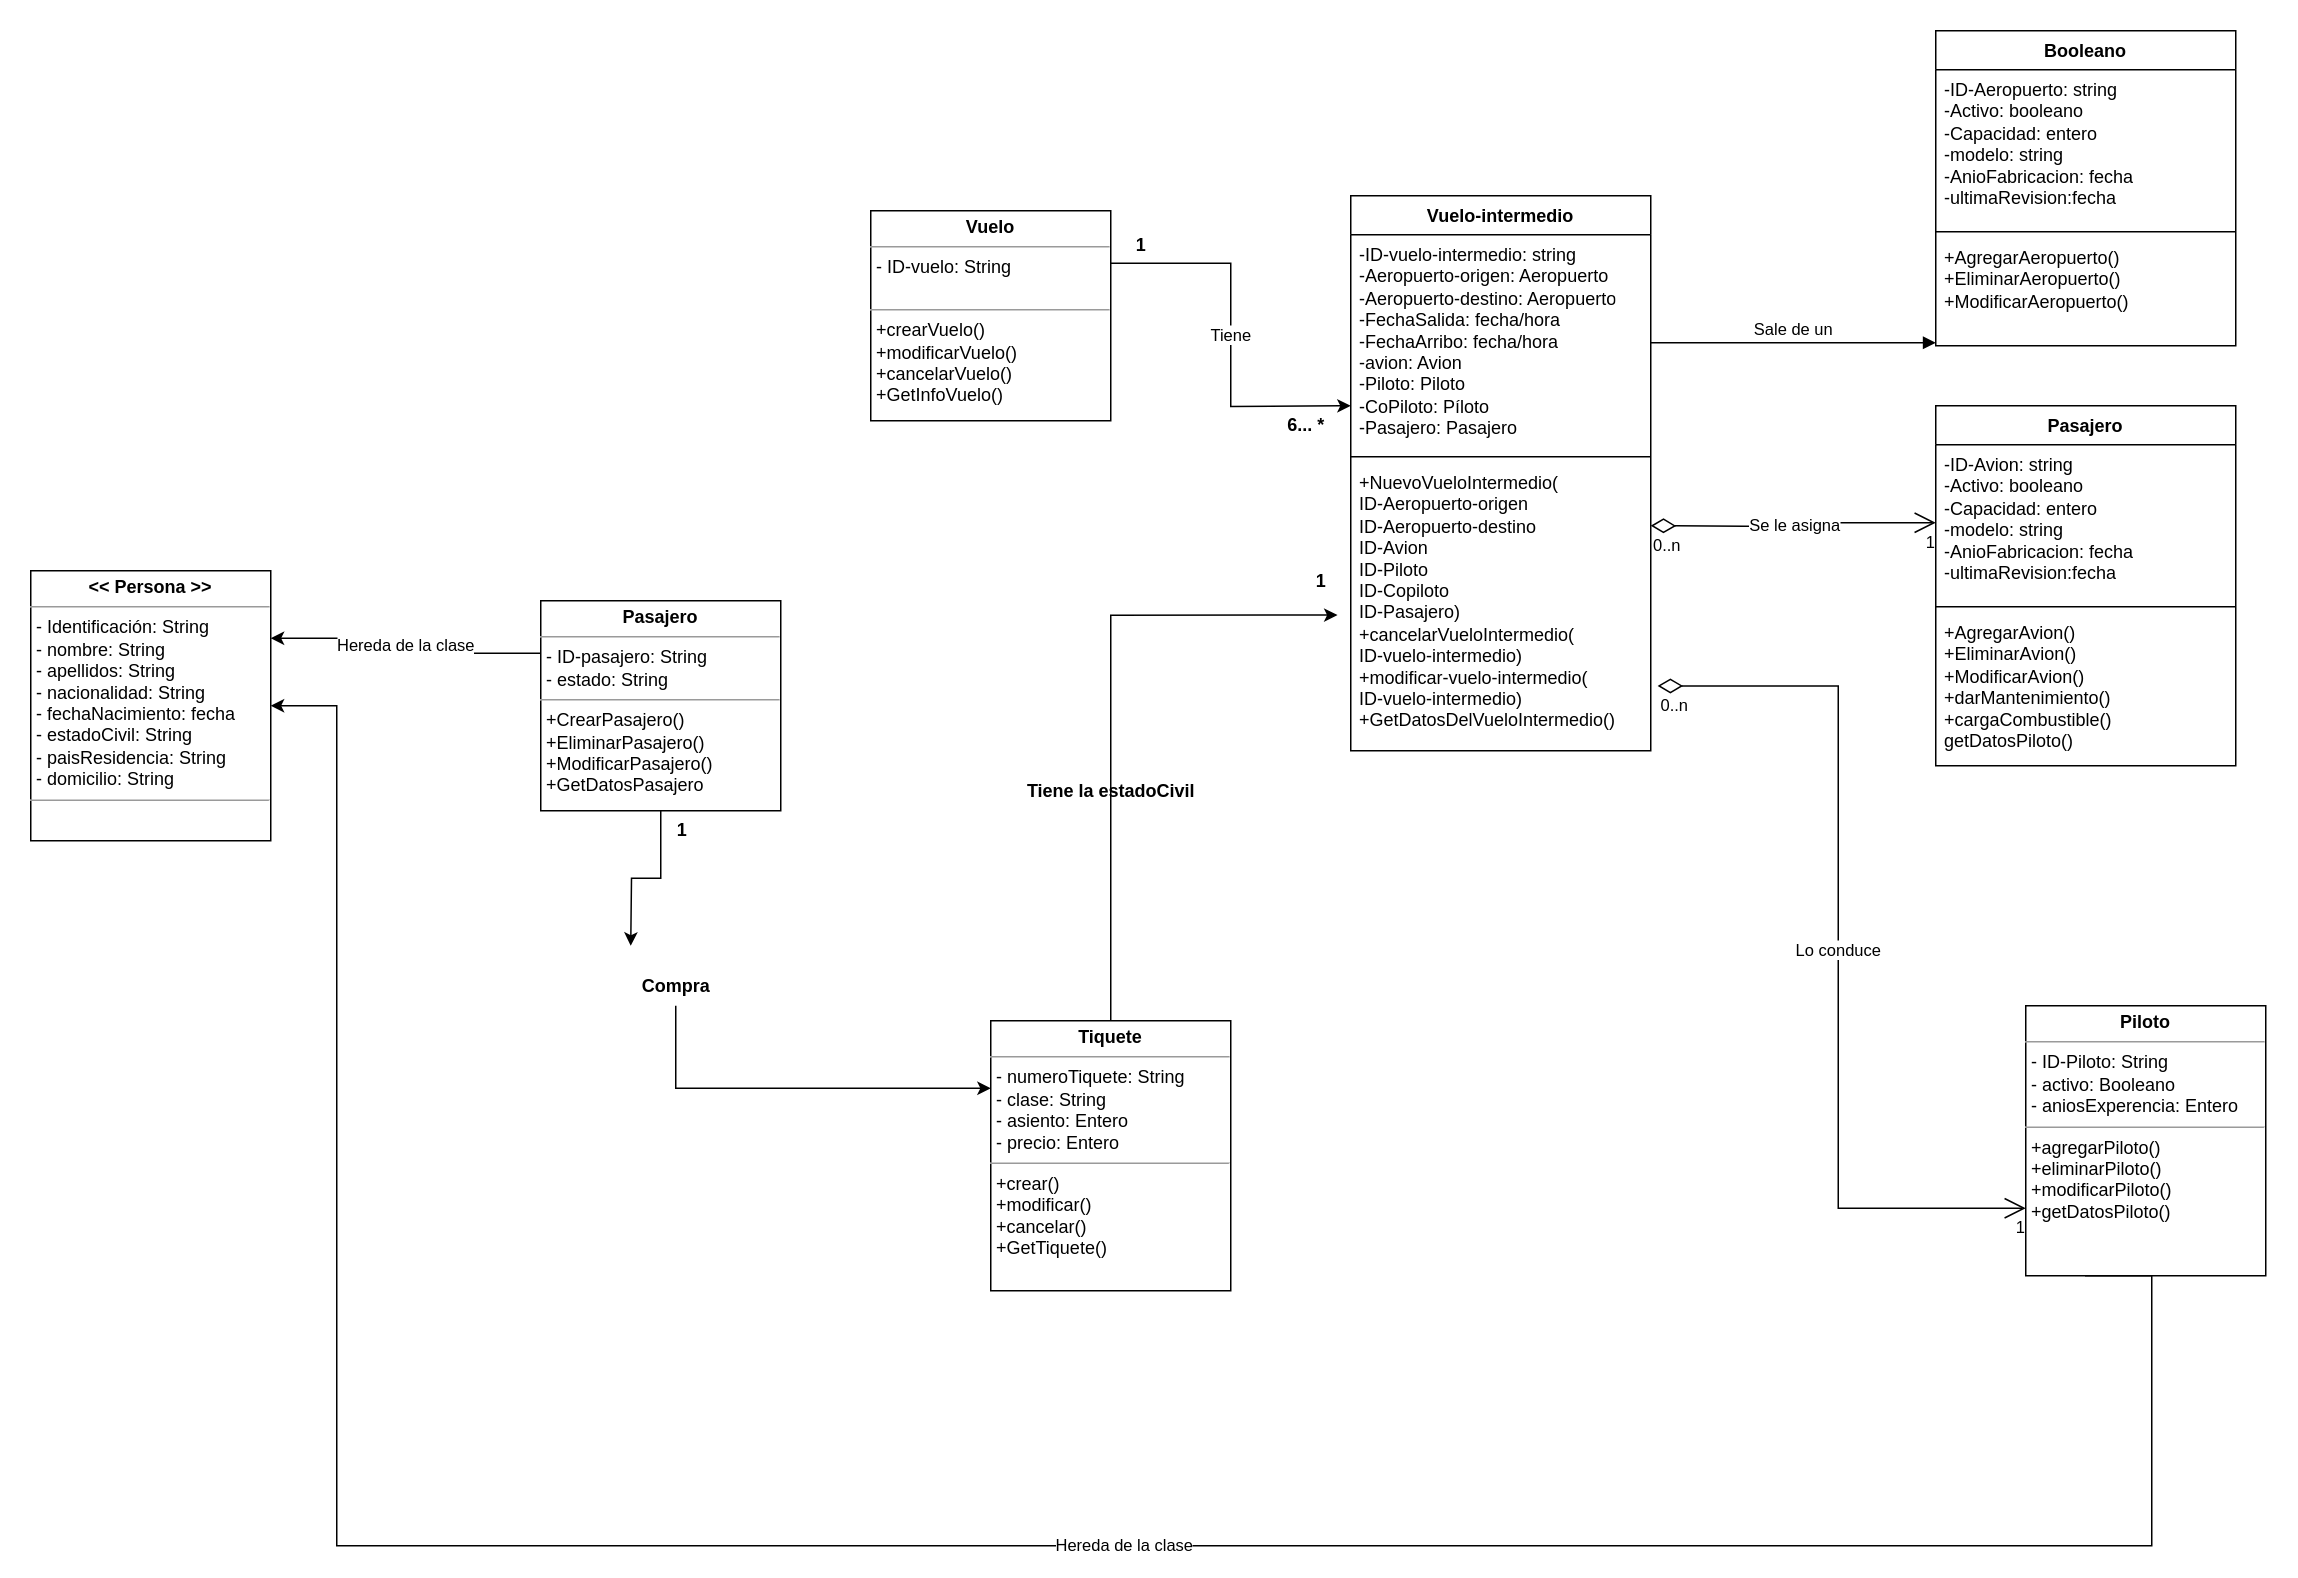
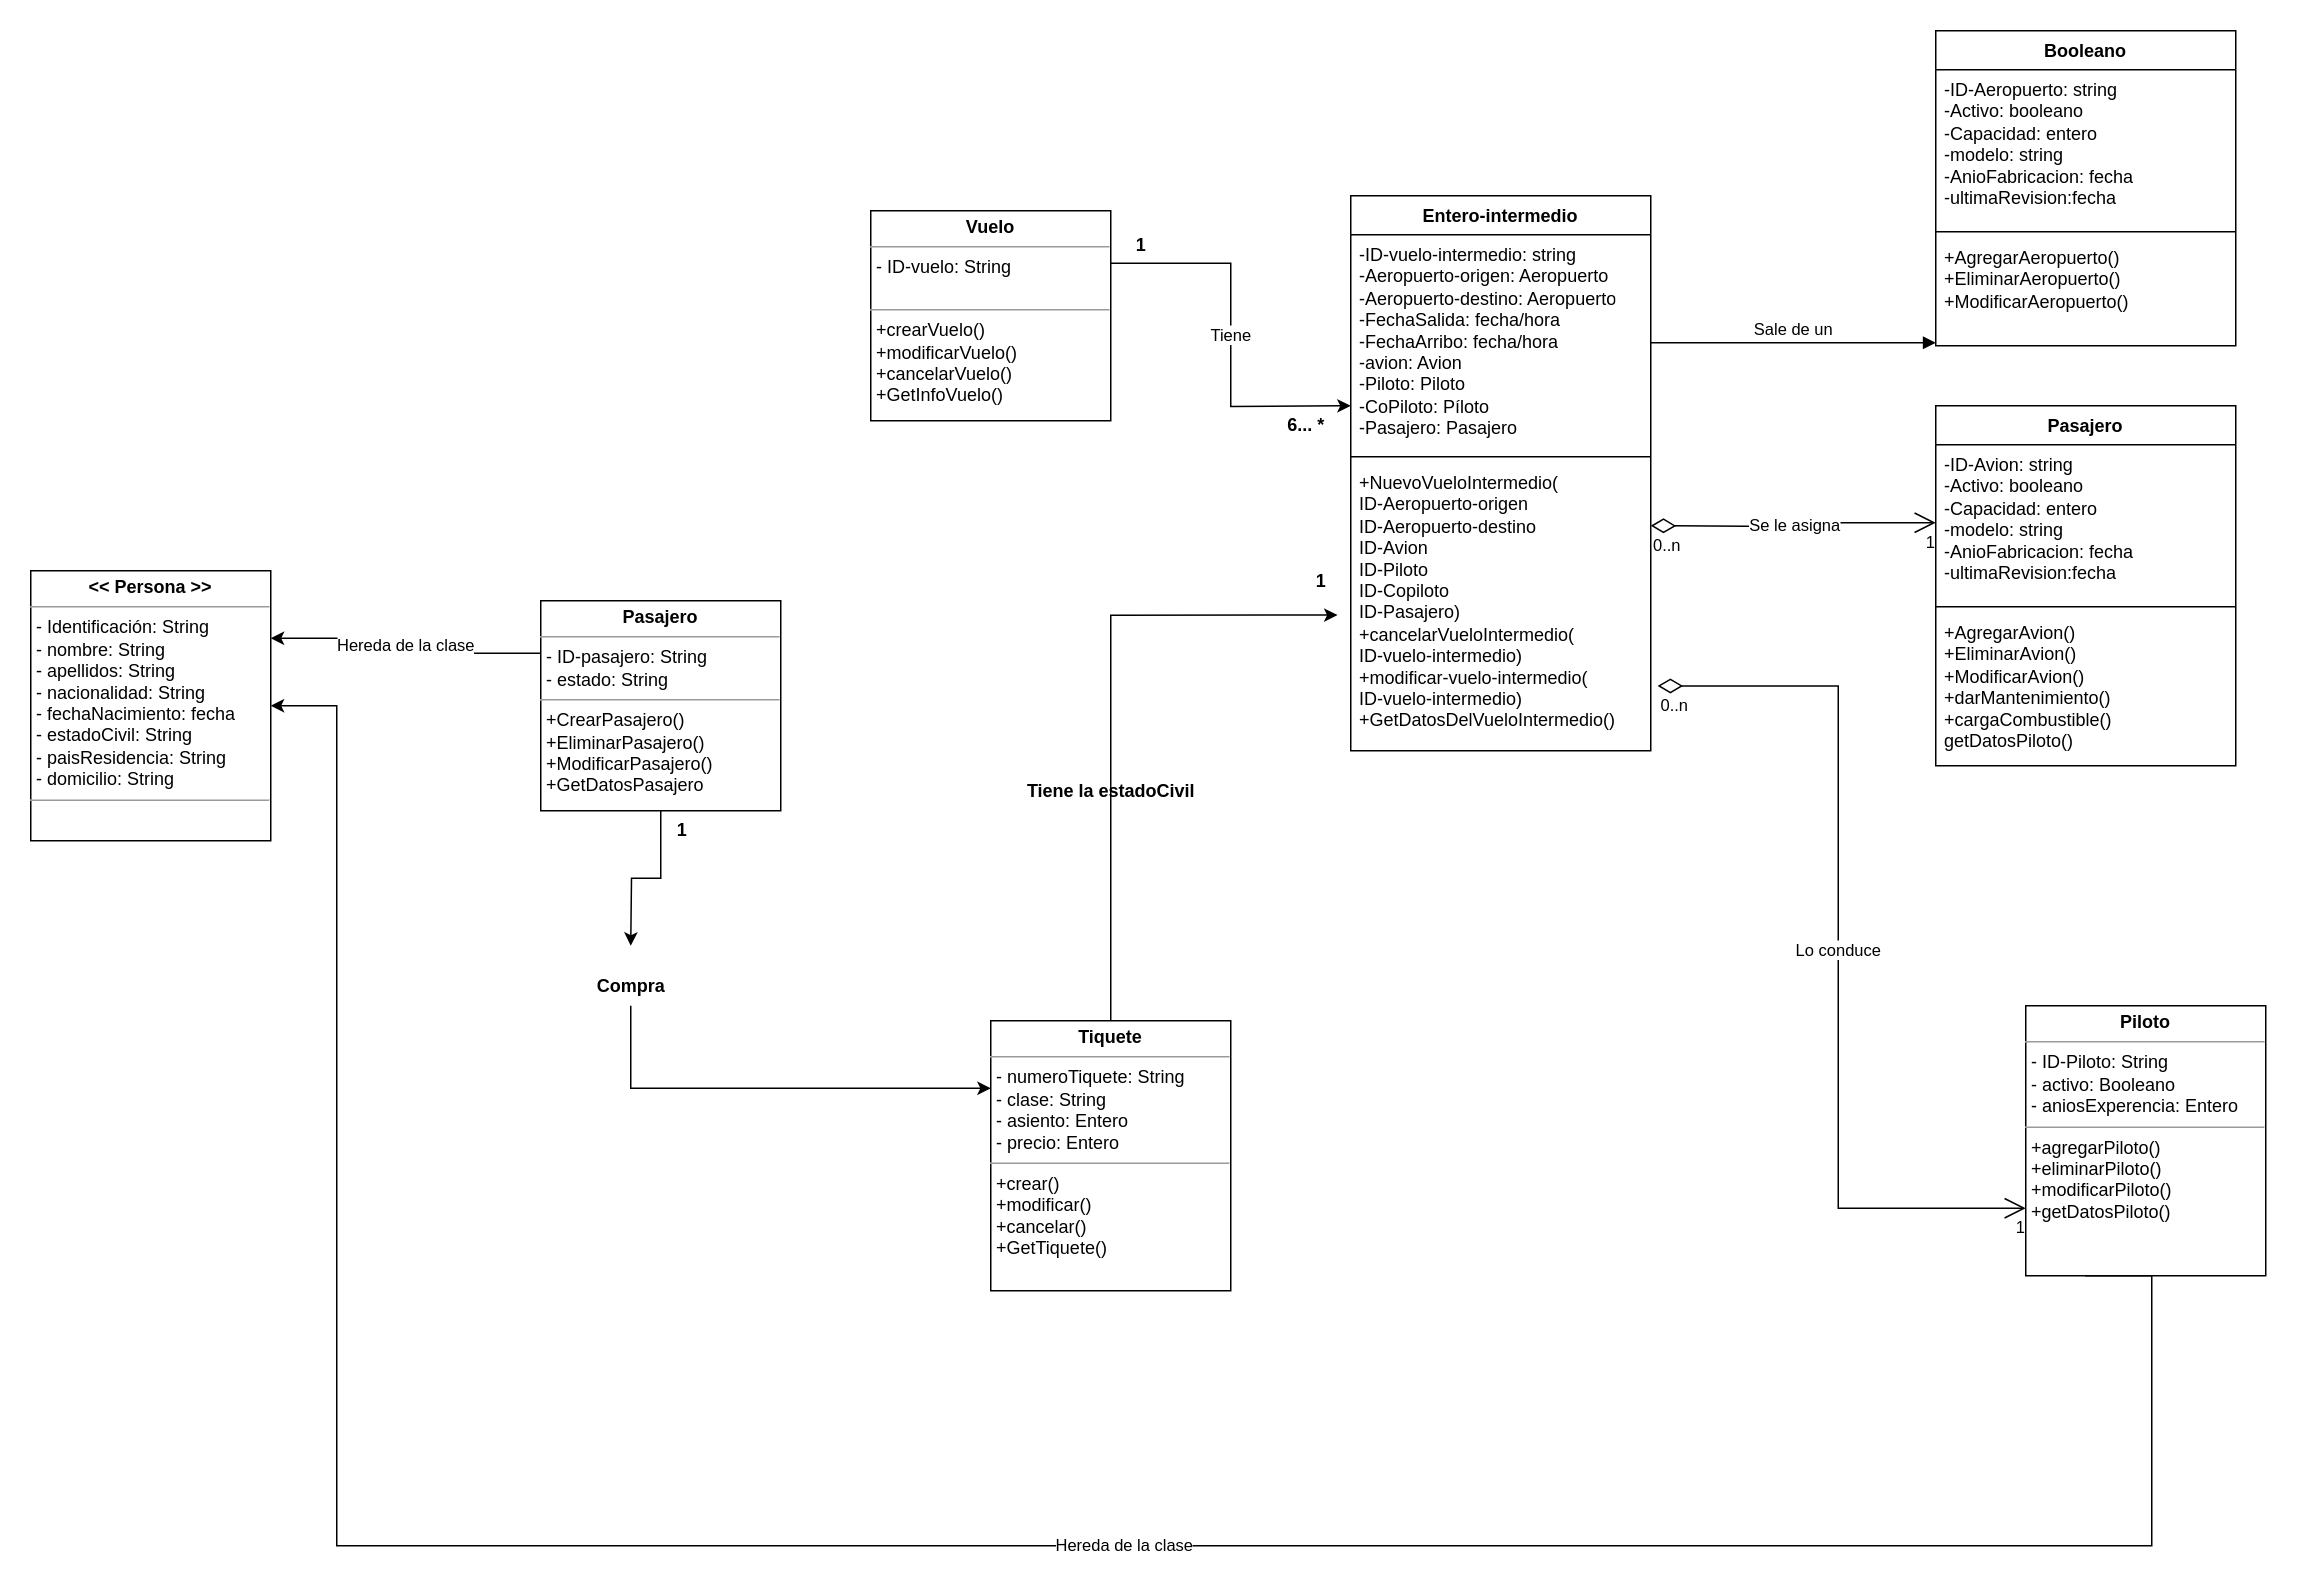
- <mxCell id="2" value="Vuelo-intermedio" style="swimlane;fontStyle=1;align=center;verticalAlign=top;childLayout=stackLayout;horizontal=1;startSize=26;horizontalStack=0;resizeParent=1;resizeParentMax=0;resizeLast=0;collapsible=1;marginBottom=0;whiteSpace=wrap;html=1;" parent="1" vertex="1"><mxGeometry x="900" y="130" width="200" height="370" as="geometry" /></mxCell>
+ <mxCell id="2" value="Entero-intermedio" style="swimlane;fontStyle=1;align=center;verticalAlign=top;childLayout=stackLayout;horizontal=1;startSize=26;horizontalStack=0;resizeParent=1;resizeParentMax=0;resizeLast=0;collapsible=1;marginBottom=0;whiteSpace=wrap;html=1;" parent="1" vertex="1"><mxGeometry x="900" y="130" width="200" height="370" as="geometry" /></mxCell>
- <mxCell id="37" value="Compra" style="text;align=center;fontStyle=1;verticalAlign=middle;spacingLeft=3;spacingRight=3;strokeColor=none;rotatable=0;points=[[0,0.5],[1,0.5]];portConstraint=eastwest;html=1;" vertex="1" parent="1"><mxGeometry x="410" y="644" width="80" height="26" as="geometry" /></mxCell>
+ <mxCell id="37" value="Compra" style="text;align=center;fontStyle=1;verticalAlign=middle;spacingLeft=3;spacingRight=3;strokeColor=none;rotatable=0;points=[[0,0.5],[1,0.5]];portConstraint=eastwest;html=1;" vertex="1" parent="1"><mxGeometry x="380" y="644" width="80" height="26" as="geometry" /></mxCell>
